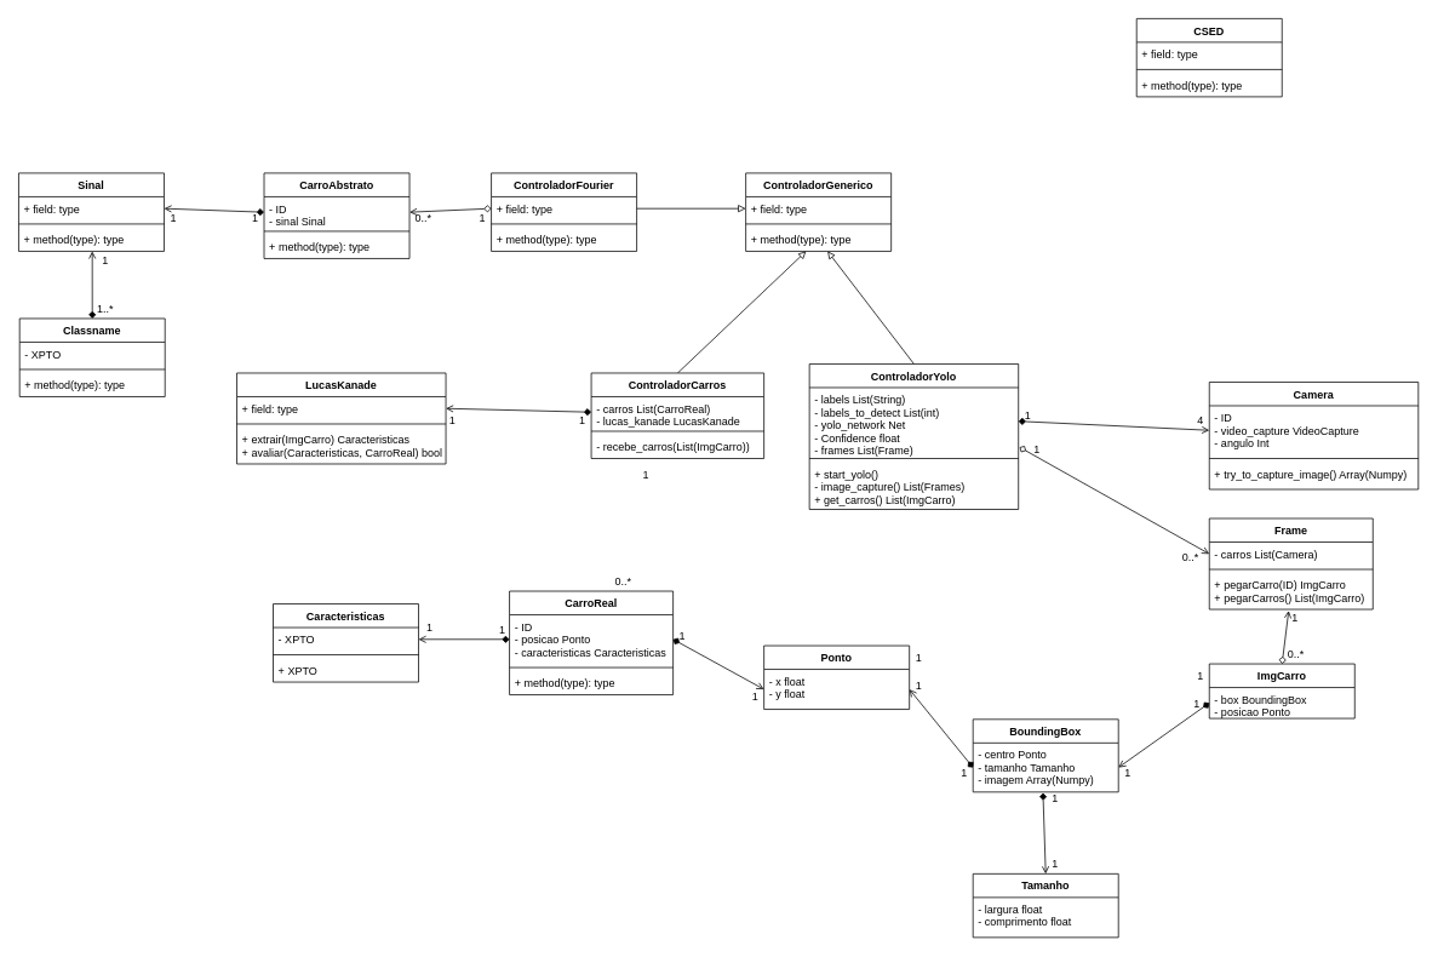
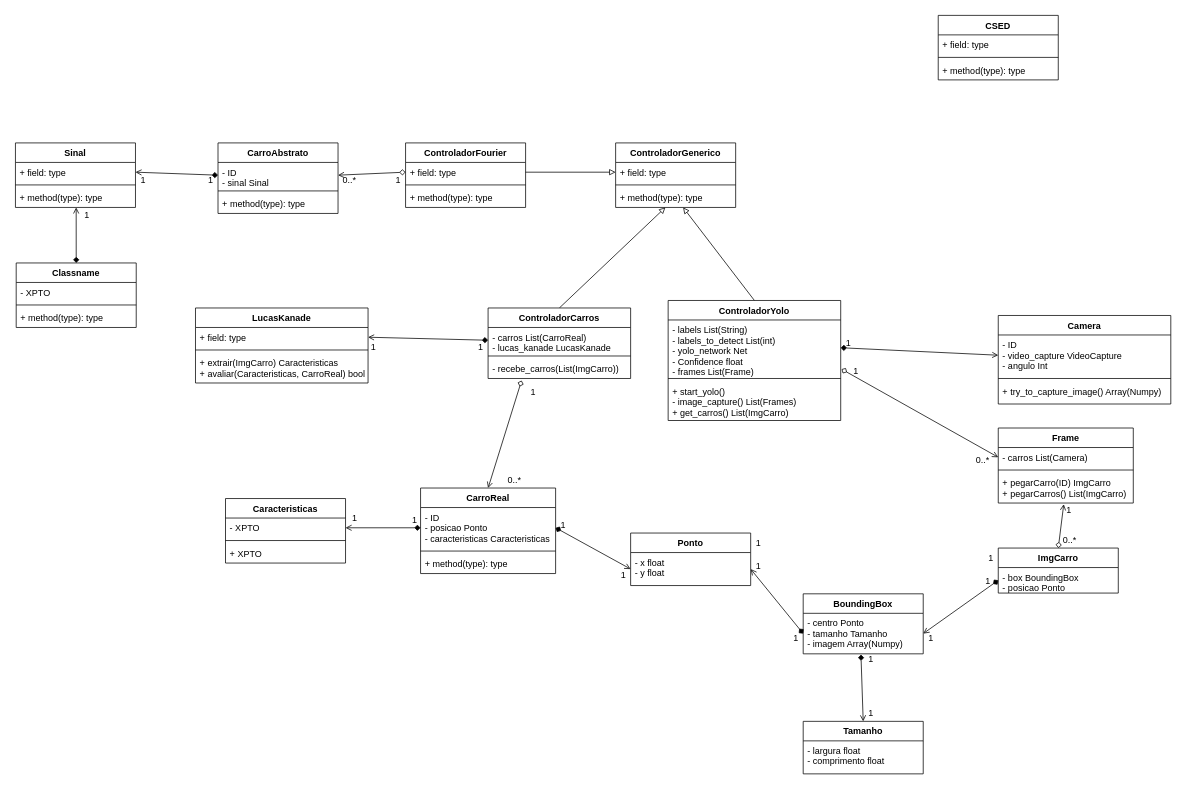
- <mxCell id="98" value="1..*" style="text;html=1;align=center;verticalAlign=middle;resizable=0;points=[];autosize=1;" vertex="1" parent="1"><mxGeometry x="100" y="330" width="30" height="20" as="geometry" /></mxCell>
- <mxCell id="57" value="4" style="text;html=1;align=center;verticalAlign=middle;resizable=0;points=[];autosize=1;" parent="1" vertex="1"><mxGeometry x="1310" y="453" width="20" height="20" as="geometry" /></mxCell>
+ <mxCell id="25" style="edgeStyle=none;rounded=0;orthogonalLoop=1;jettySize=auto;html=1;exitX=0.5;exitY=0;exitDx=0;exitDy=0;entryX=0.235;entryY=1.103;entryDx=0;entryDy=0;entryPerimeter=0;endArrow=diamond;endFill=0;startArrow=open;startFill=0;" parent="1" source="26" target="11" edge="1"><mxGeometry relative="1" as="geometry" /></mxCell>
